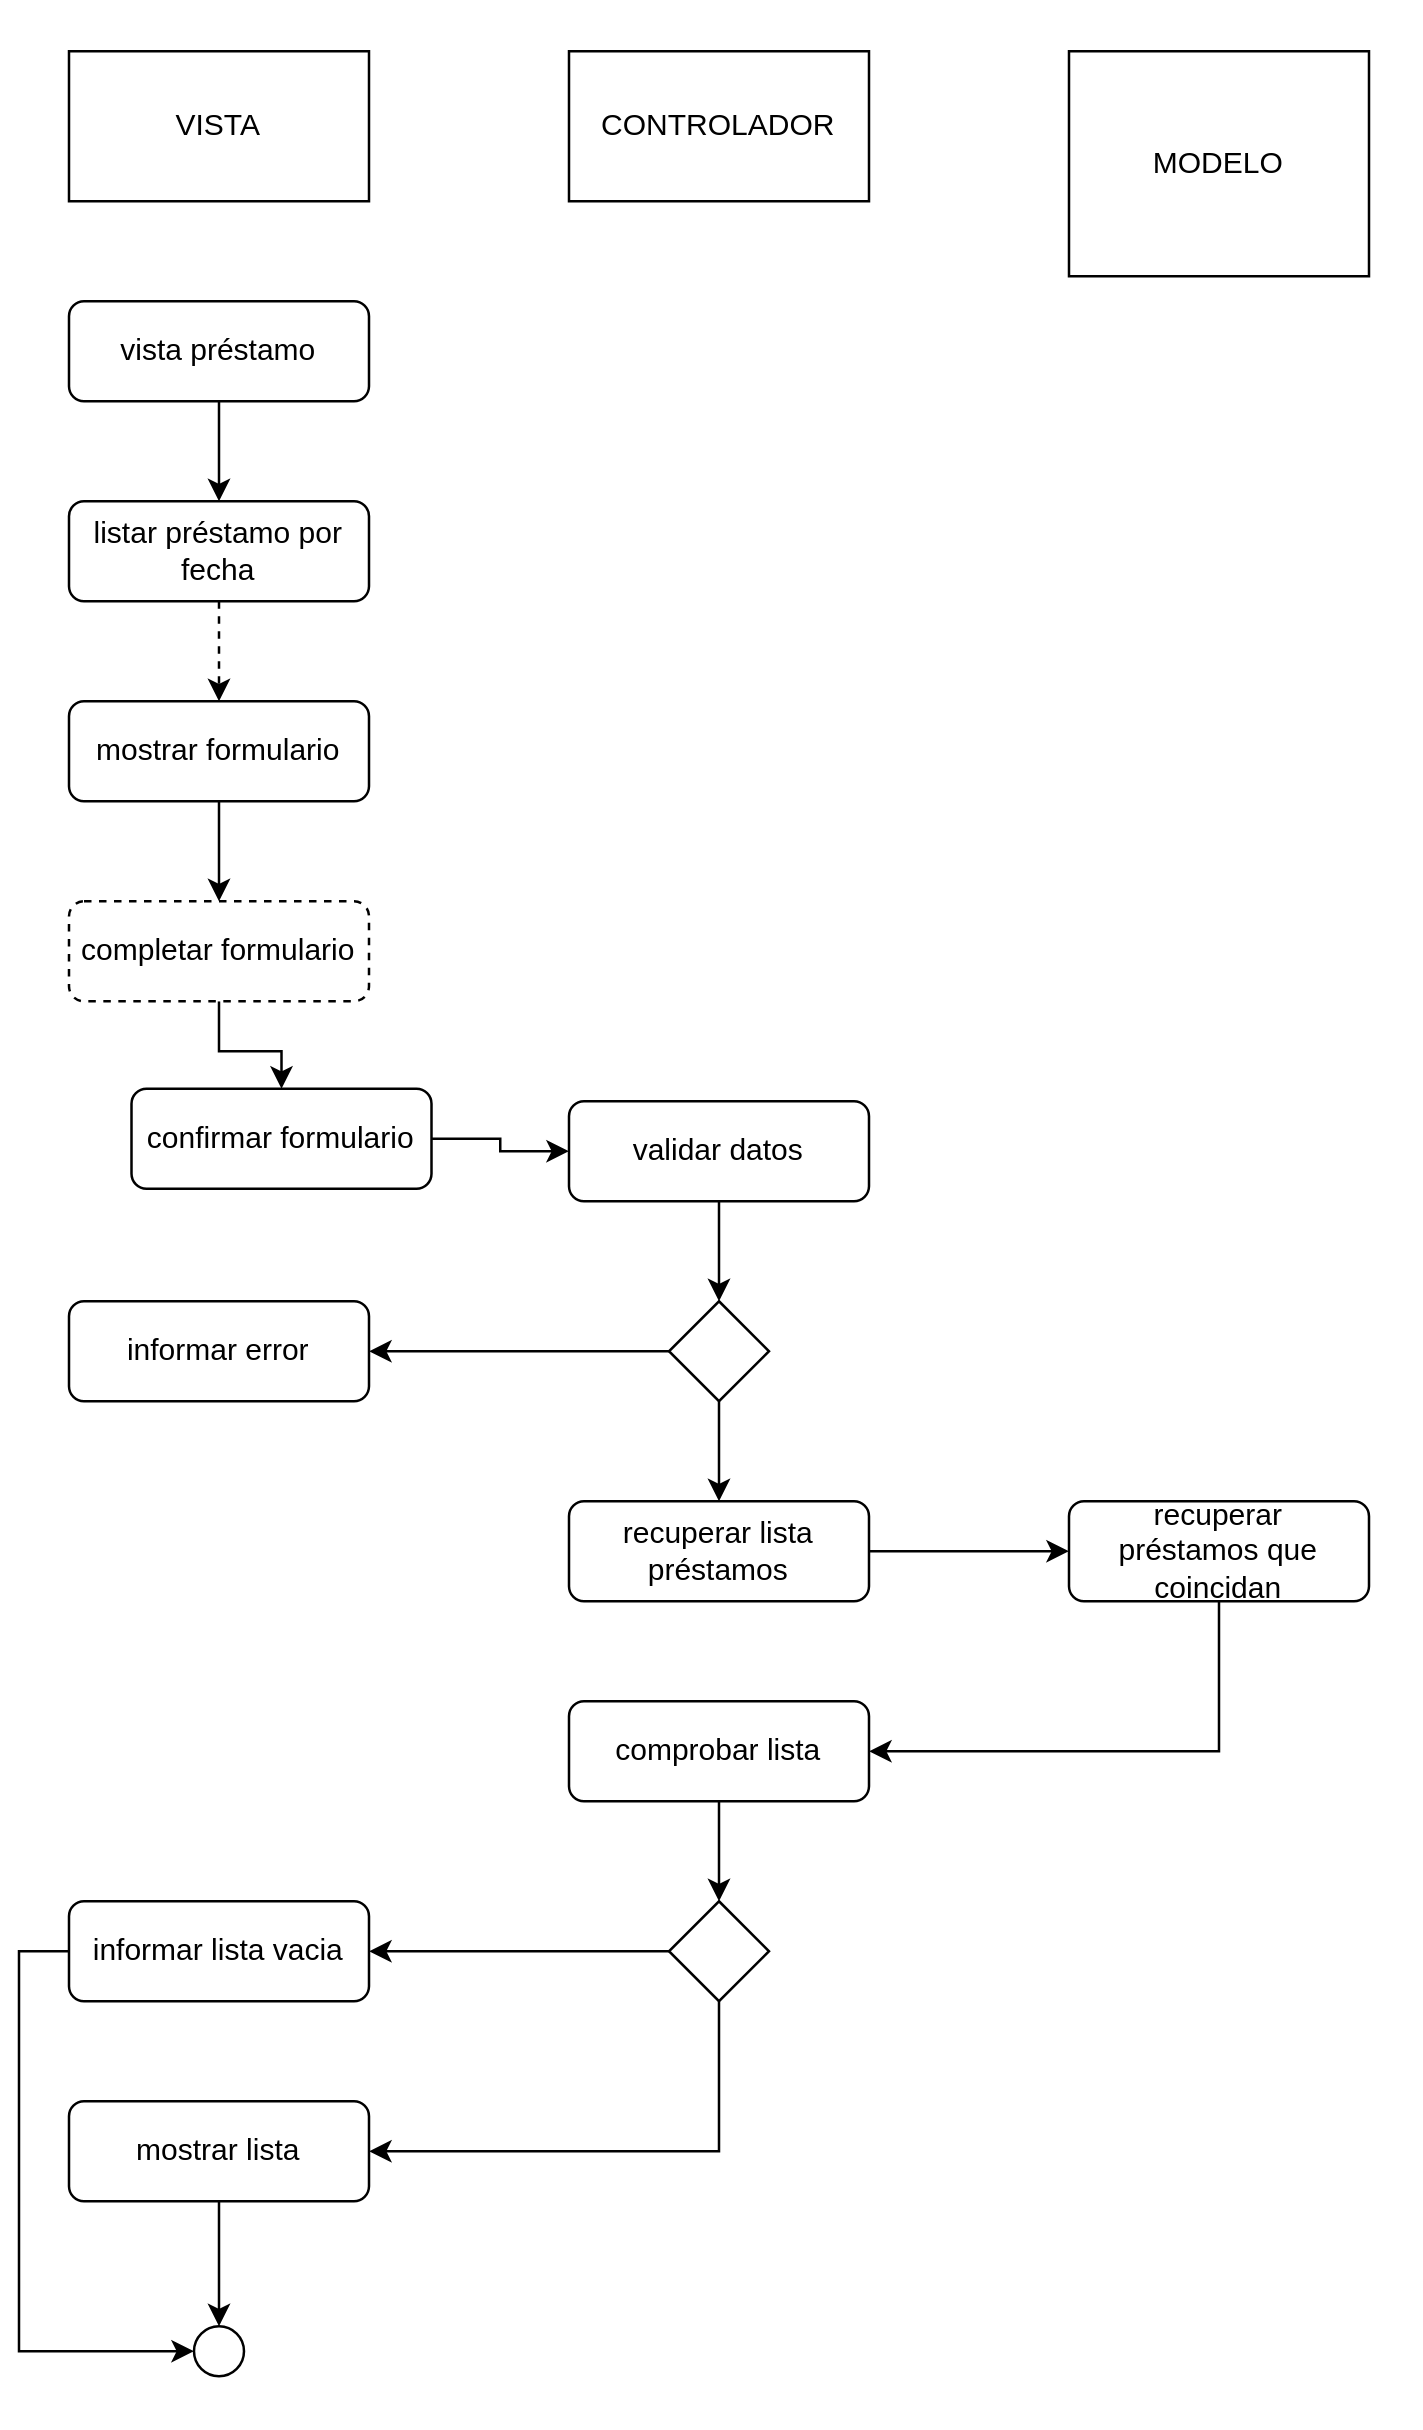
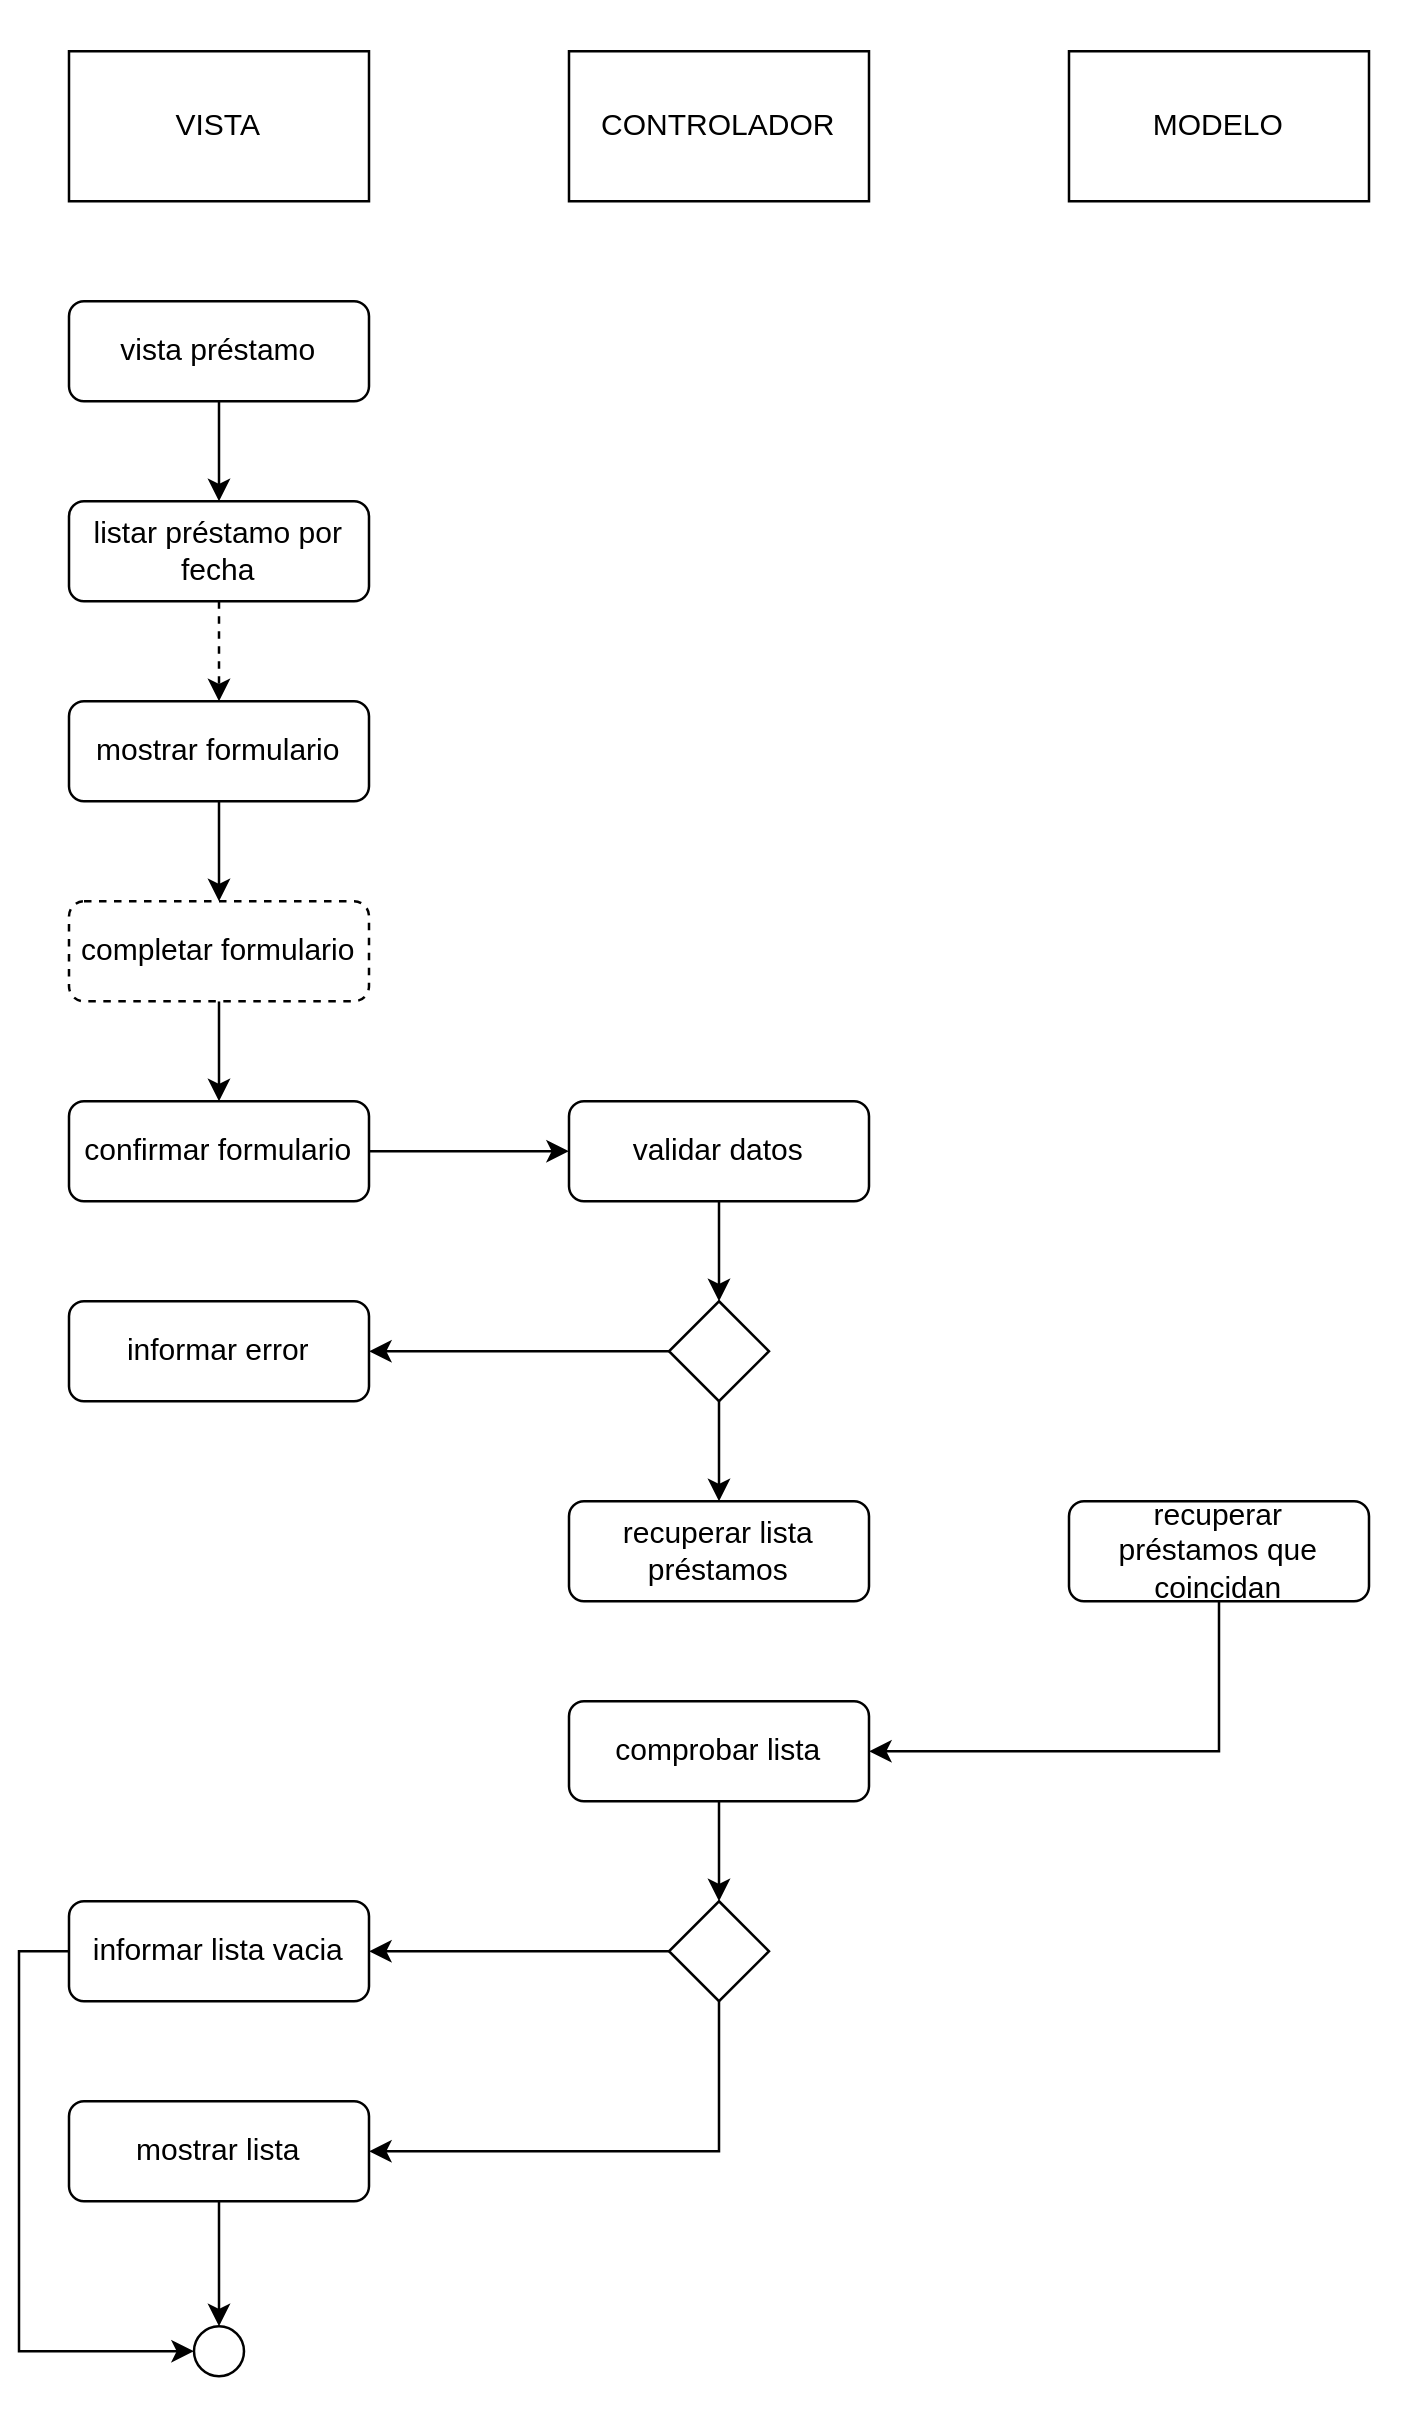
- <mxCell id="4" value="MODELO" style="rounded=0;whiteSpace=wrap;html=1;" vertex="1" parent="1"><mxGeometry x="420" y="20" width="120" height="90" as="geometry" /></mxCell>
+ <mxCell id="4" value="MODELO" style="rounded=0;whiteSpace=wrap;html=1;" vertex="1" parent="1"><mxGeometry x="420" y="20" width="120" height="60" as="geometry" /></mxCell>
- <mxCell id="28" value="confirmar formulario" style="rounded=1;whiteSpace=wrap;html=1;" vertex="1" parent="1"><mxGeometry x="45" y="435" width="120" height="40" as="geometry" /></mxCell>
+ <mxCell id="28" value="confirmar formulario" style="rounded=1;whiteSpace=wrap;html=1;" vertex="1" parent="1"><mxGeometry x="20" y="440" width="120" height="40" as="geometry" /></mxCell>
- <mxCell id="10" style="edgeStyle=orthogonalEdgeStyle;rounded=0;orthogonalLoop=1;jettySize=auto;html=1;exitX=1;exitY=0.5;exitDx=0;exitDy=0;entryX=0;entryY=0.5;entryDx=0;entryDy=0;" edge="1" parent="1" source="11" target="13"><mxGeometry relative="1" as="geometry" /></mxCell>
